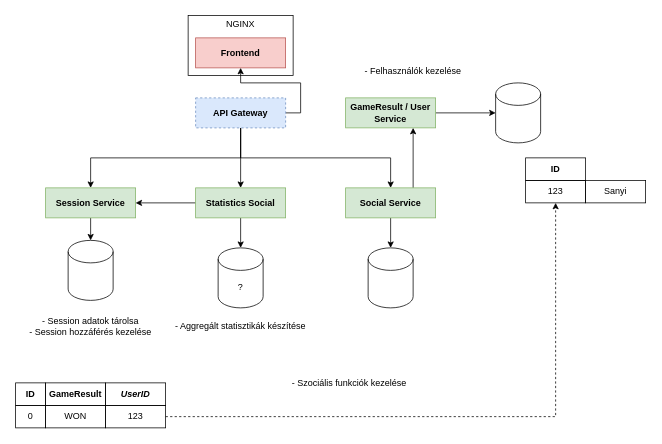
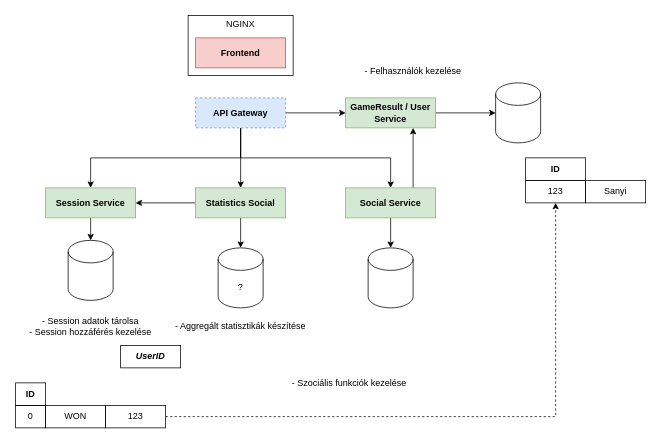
- <mxCell id="4" style="edgeStyle=orthogonalEdgeStyle;rounded=0;orthogonalLoop=1;jettySize=auto;html=1;exitX=1;exitY=0.5;exitDx=0;exitDy=0;" parent="1" source="8" target="3" edge="1"><mxGeometry relative="1" as="geometry" /></mxCell>
+ <mxCell id="4" style="edgeStyle=orthogonalEdgeStyle;rounded=0;orthogonalLoop=1;jettySize=auto;html=1;exitX=1;exitY=0.5;exitDx=0;exitDy=0;" parent="1" source="8" target="10" edge="1"><mxGeometry relative="1" as="geometry" /></mxCell>
- <mxCell id="28" value="GameResult" style="text;html=1;strokeColor=default;fillColor=none;align=center;verticalAlign=middle;whiteSpace=wrap;rounded=0;fontStyle=1" vertex="1" parent="1"><mxGeometry y="510" width="80" height="30" as="geometry" x="60" /></mxCell>
- <mxCell id="29" value="UserID" style="text;html=1;strokeColor=default;fillColor=none;align=center;verticalAlign=middle;whiteSpace=wrap;rounded=0;fontStyle=3" vertex="1" parent="1"><mxGeometry x="140" y="510" width="80" height="30" as="geometry" /></mxCell>
+ <mxCell id="29" value="UserID" style="text;html=1;strokeColor=default;fillColor=none;align=center;verticalAlign=middle;whiteSpace=wrap;rounded=0;fontStyle=3" vertex="1" parent="1"><mxGeometry x="160" y="460" width="80" height="30" as="geometry" /></mxCell>
